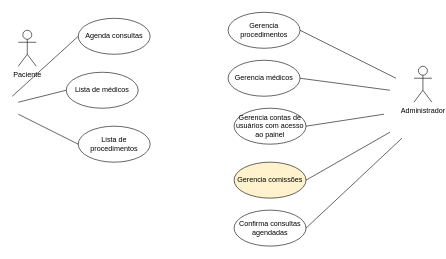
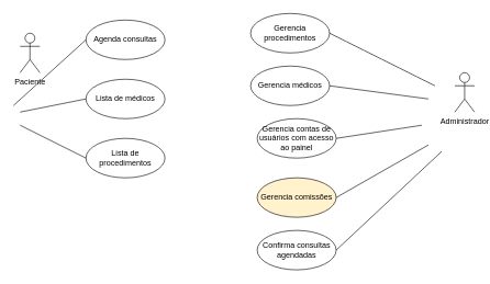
- <mxCell id="5" value="Lista de médicos" style="ellipse;whiteSpace=wrap;html=1;" vertex="1" parent="1"><mxGeometry x="110" y="120" width="120" height="60" as="geometry" /></mxCell>
+ <mxCell id="5" value="Lista de médicos" style="ellipse;whiteSpace=wrap;html=1;" vertex="1" parent="1"><mxGeometry x="130" y="120" width="120" height="60" as="geometry" /></mxCell>
